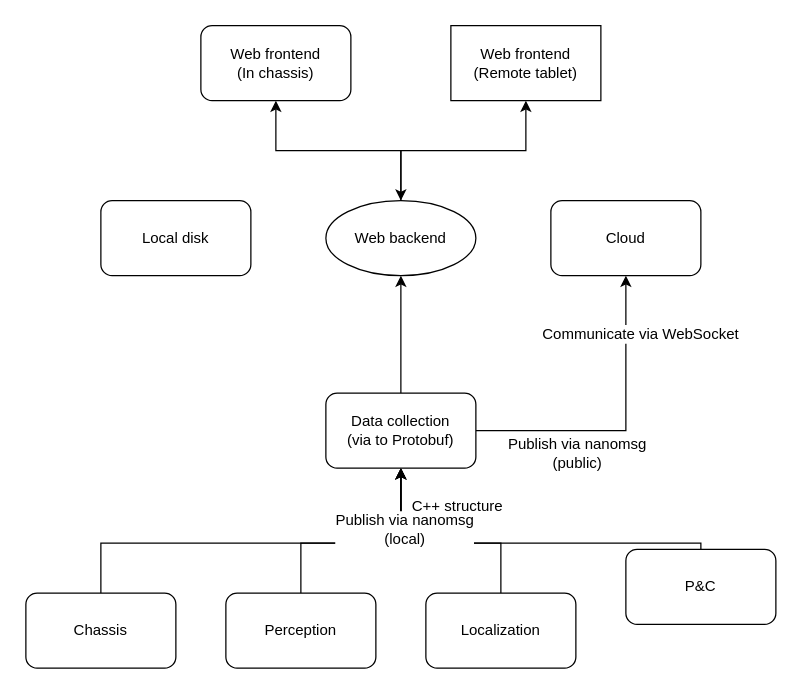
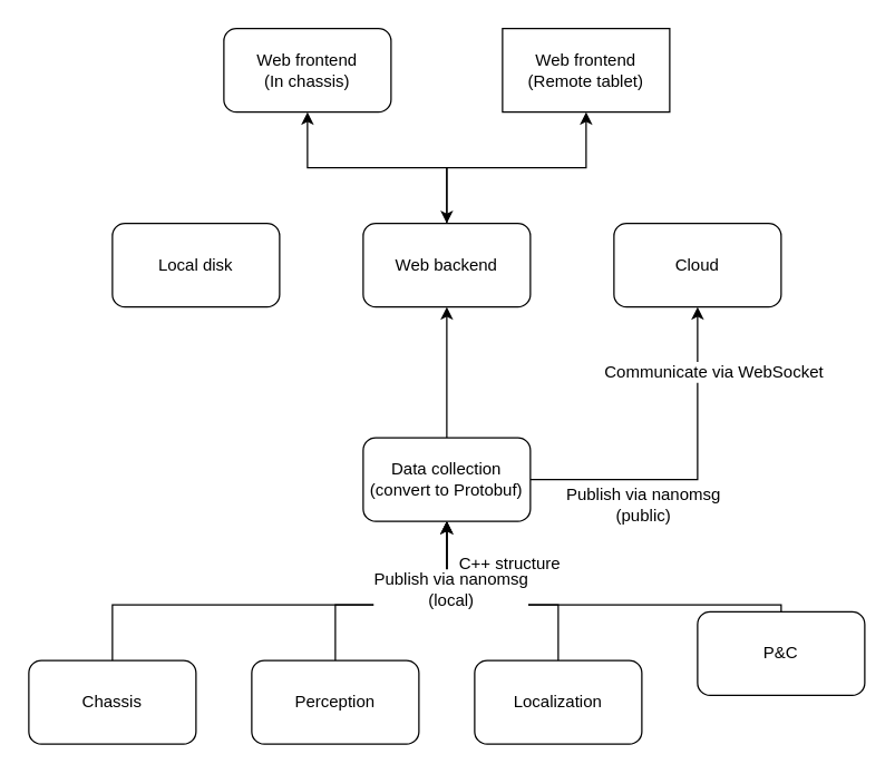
- <mxCell id="19" value="Web backend" style="ellipse;whiteSpace=wrap;html=1;" parent="1" vertex="1"><mxGeometry x="260" y="160" width="120" height="60" as="geometry" /></mxCell>
+ <mxCell id="19" value="Web backend" style="rounded=1;whiteSpace=wrap;html=1;" parent="1" vertex="1"><mxGeometry x="260" y="160" width="120" height="60" as="geometry" /></mxCell>
- <mxCell id="14" value="&lt;div&gt;Data collection&lt;/div&gt;&lt;div&gt;(via to Protobuf)&lt;br&gt;&lt;/div&gt;" style="rounded=1;whiteSpace=wrap;html=1;" parent="1" vertex="1"><mxGeometry x="260" y="314" width="120" height="60" as="geometry" /></mxCell>
+ <mxCell id="14" value="&lt;div&gt;Data collection&lt;/div&gt;&lt;div&gt;(convert to Protobuf)&lt;br&gt;&lt;/div&gt;" style="rounded=1;whiteSpace=wrap;html=1;" parent="1" vertex="1"><mxGeometry x="260" y="314" width="120" height="60" as="geometry" /></mxCell>
